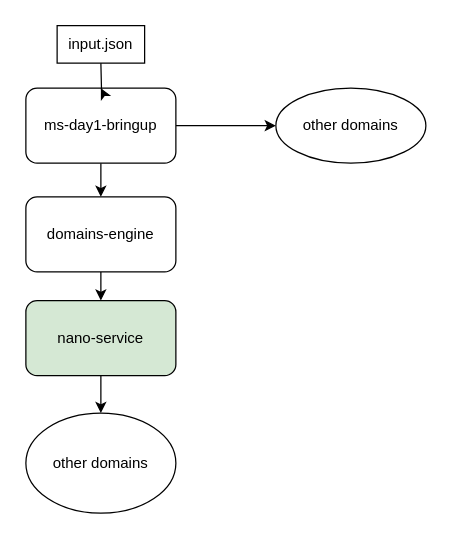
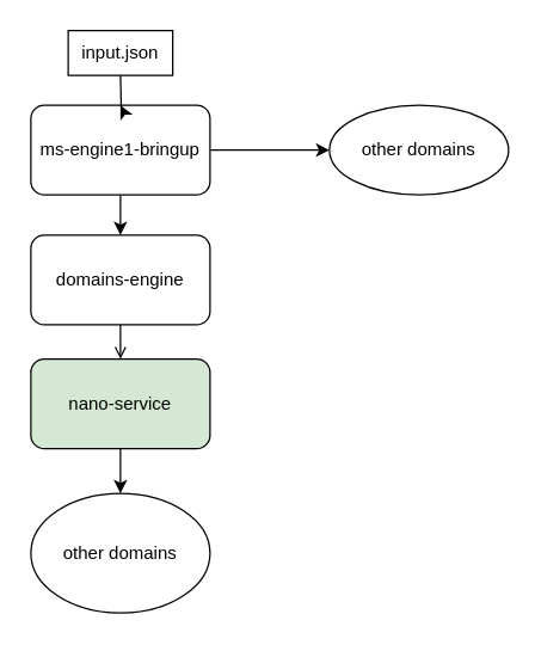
- <mxCell id="4" value="ms-day1-bringup" style="rounded=1;whiteSpace=wrap;html=1;" vertex="1" parent="1"><mxGeometry x="20" y="70" width="120" height="60" as="geometry" /></mxCell>
+ <mxCell id="4" value="ms-engine1-bringup" style="rounded=1;whiteSpace=wrap;html=1;" vertex="1" parent="1"><mxGeometry x="20" y="70" width="120" height="60" as="geometry" /></mxCell>
- <mxCell id="5" value="" style="edgeStyle=orthogonalEdgeStyle;rounded=0;orthogonalLoop=1;jettySize=auto;html=1;" edge="1" parent="1" source="6" target="8"><mxGeometry relative="1" as="geometry" /></mxCell>
+ <mxCell id="5" value="" style="edgeStyle=orthogonalEdgeStyle;rounded=0;orthogonalLoop=1;jettySize=auto;html=1;endArrow=open;" edge="1" parent="1" source="6" target="8"><mxGeometry relative="1" as="geometry" /></mxCell>
